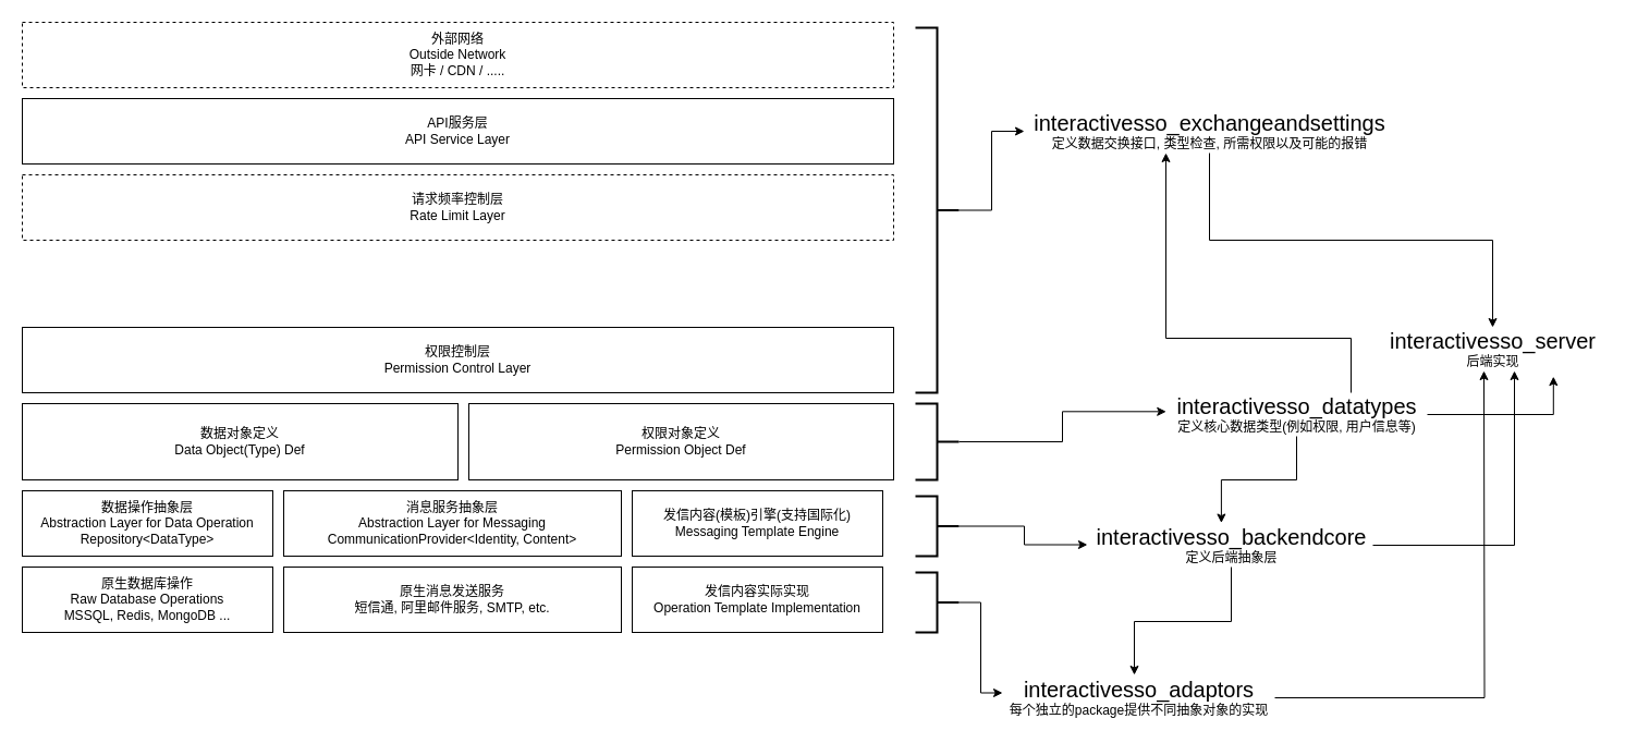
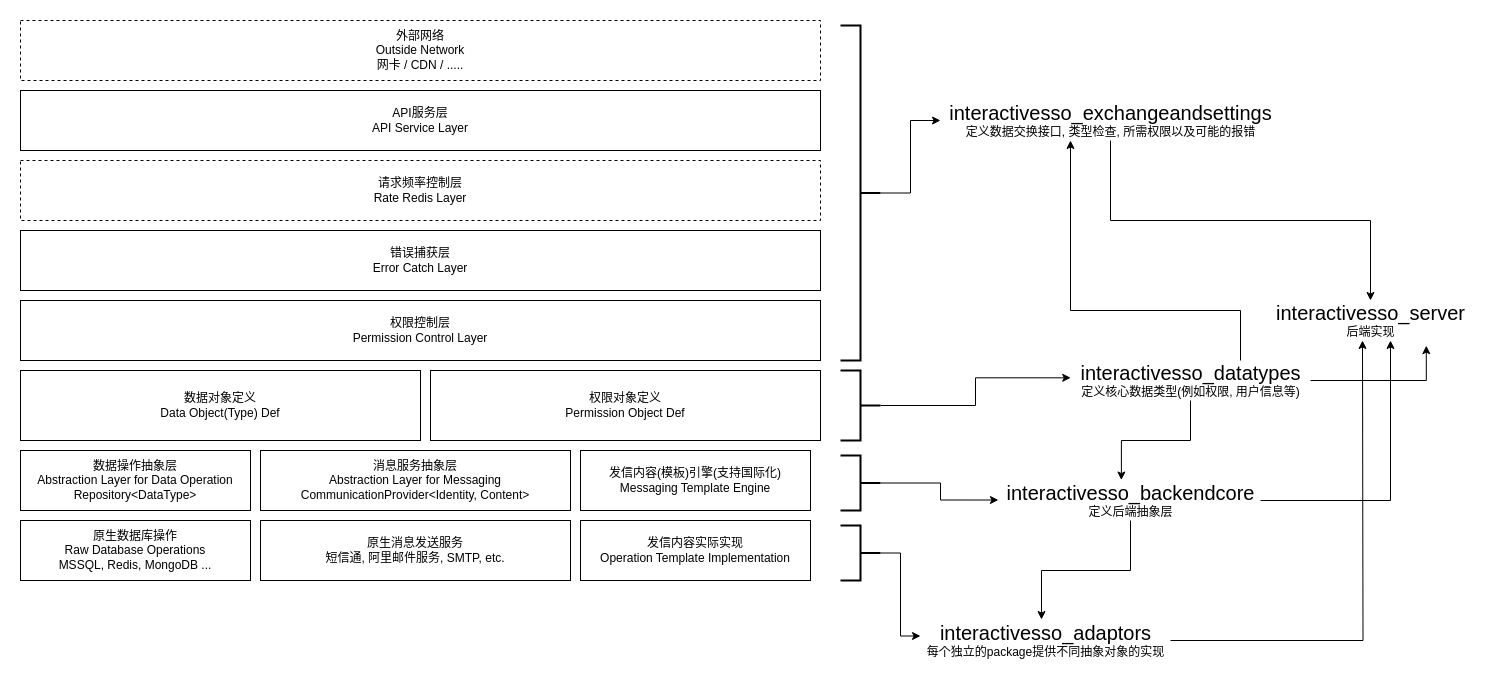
- <mxCell id="11" value="&lt;div&gt;请求频率控制层&lt;br&gt;&lt;/div&gt;&lt;div&gt;Rate Limit Layer&lt;/div&gt;" style="rounded=0;whiteSpace=wrap;html=1;dashed=1;" parent="1" vertex="1"><mxGeometry x="20" y="160" width="800" height="60" as="geometry" /></mxCell>
+ <mxCell id="11" value="&lt;div&gt;请求频率控制层&lt;br&gt;&lt;/div&gt;&lt;div&gt;Rate Redis Layer&lt;/div&gt;" style="rounded=0;whiteSpace=wrap;html=1;dashed=1;" parent="1" vertex="1"><mxGeometry x="20" y="160" width="800" height="60" as="geometry" /></mxCell>
+ <mxCell id="10" value="&lt;div&gt;错误捕获层&lt;/div&gt;&lt;div&gt;Error Catch Layer&lt;br&gt;&lt;/div&gt;" style="rounded=0;whiteSpace=wrap;html=1;" parent="1" vertex="1"><mxGeometry x="20" y="230" width="800" height="60" as="geometry" /></mxCell>
